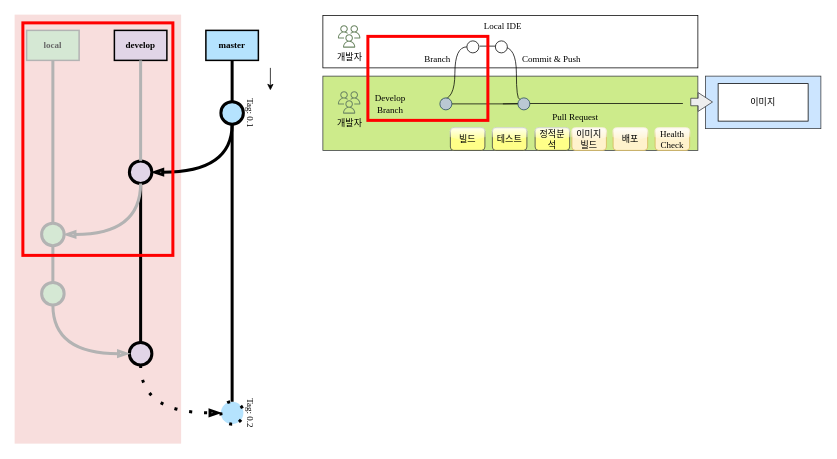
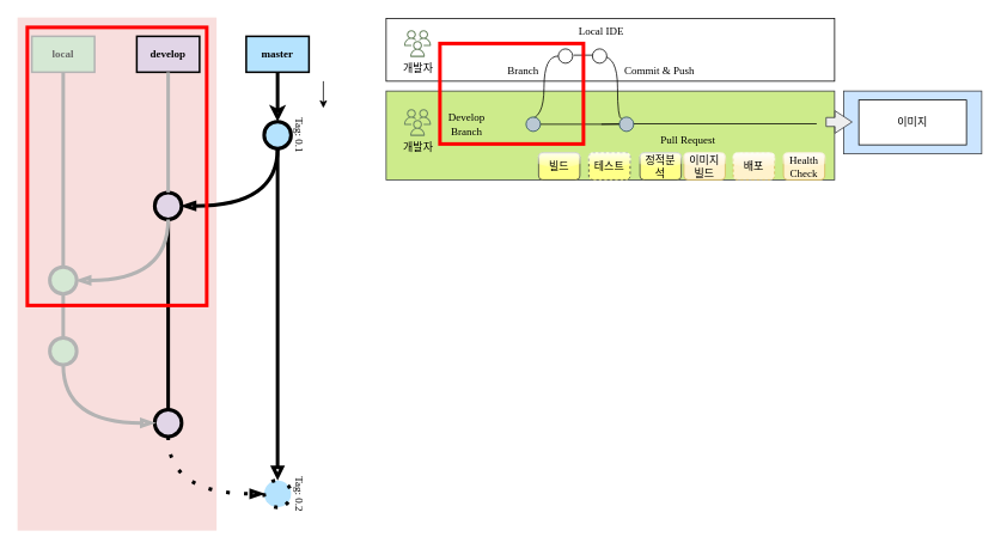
- <mxCell id="33" value="" style="edgeStyle=orthogonalEdgeStyle;rounded=0;html=1;jettySize=auto;orthogonalLoop=1;strokeWidth=4;endArrow=none;endFill=0;fontFamily=LINE Seed;fontSource=https%3A%2F%2Fcdn.jsdelivr.net%2Fgh%2Fprojectnoonnu%2Fnoonfonts_11-01%401.0%2FLINESeedKR-Bd.woff2;fontSize=12;exitX=0.5;exitY=1;exitDx=0;exitDy=0;" edge="1" parent="1" source="48" target="32"><mxGeometry x="-89" y="296" as="geometry"><mxPoint x="309" y="90" as="sourcePoint" /></mxGeometry></mxCell>
+ <mxCell id="33" value="" style="edgeStyle=orthogonalEdgeStyle;rounded=0;html=1;jettySize=auto;orthogonalLoop=1;strokeWidth=4;endArrow=classic;endFill=0;fontFamily=LINE Seed;fontSource=https%3A%2F%2Fcdn.jsdelivr.net%2Fgh%2Fprojectnoonnu%2Fnoonfonts_11-01%401.0%2FLINESeedKR-Bd.woff2;fontSize=12;exitX=0.5;exitY=1;exitDx=0;exitDy=0;" edge="1" parent="1" source="48" target="32"><mxGeometry x="-89" y="296" as="geometry"><mxPoint x="309" y="90" as="sourcePoint" /></mxGeometry></mxCell>
- <mxCell id="25" value="테스트" style="rounded=1;whiteSpace=wrap;html=1;fillColor=#ffff88;strokeColor=#36393d;glass=1;fontFamily=LINE Seed;fontSource=https%3A%2F%2Fcdn.jsdelivr.net%2Fgh%2Fprojectnoonnu%2Fnoonfonts_11-01%401.0%2FLINESeedKR-Bd.woff2;" vertex="1" parent="1"><mxGeometry x="656" y="170" width="46" height="30" as="geometry" /></mxCell>
+ <mxCell id="25" value="테스트" style="rounded=1;whiteSpace=wrap;html=1;fillColor=#ffff88;strokeColor=#36393d;glass=1;fontFamily=LINE Seed;fontSource=https%3A%2F%2Fcdn.jsdelivr.net%2Fgh%2Fprojectnoonnu%2Fnoonfonts_11-01%401.0%2FLINESeedKR-Bd.woff2;dashed=1;" vertex="1" parent="1"><mxGeometry x="656" y="170" width="46" height="30" as="geometry" /></mxCell>
- <mxCell id="28" value="배포" style="rounded=1;whiteSpace=wrap;html=1;fillColor=#fff2cc;strokeColor=#d6b656;glass=1;fontFamily=LINE Seed;fontSource=https%3A%2F%2Fcdn.jsdelivr.net%2Fgh%2Fprojectnoonnu%2Fnoonfonts_11-01%401.0%2FLINESeedKR-Bd.woff2;" vertex="1" parent="1"><mxGeometry x="817" y="170" width="46" height="30" as="geometry" /></mxCell>
+ <mxCell id="28" value="배포" style="rounded=1;whiteSpace=wrap;html=1;fillColor=#fff2cc;strokeColor=#d6b656;glass=1;fontFamily=LINE Seed;fontSource=https%3A%2F%2Fcdn.jsdelivr.net%2Fgh%2Fprojectnoonnu%2Fnoonfonts_11-01%401.0%2FLINESeedKR-Bd.woff2;dashed=1;" vertex="1" parent="1"><mxGeometry x="817" y="170" width="46" height="30" as="geometry" /></mxCell>
- <mxCell id="44" value="" style="edgeStyle=orthogonalEdgeStyle;rounded=0;html=1;jettySize=auto;orthogonalLoop=1;plain-blue;endArrow=none;endFill=0;strokeWidth=4;strokeColor=#000000;entryX=0;entryY=0.5;entryDx=0;entryDy=0;entryPerimeter=0;fontFamily=LINE Seed;fontSource=https%3A%2F%2Fcdn.jsdelivr.net%2Fgh%2Fprojectnoonnu%2Fnoonfonts_11-01%401.0%2FLINESeedKR-Bd.woff2;fontSize=12;" edge="1" parent="1" source="32" target="42"><mxGeometry x="-89" y="361" as="geometry"><mxPoint x="311" y="361" as="targetPoint" /></mxGeometry></mxCell>
+ <mxCell id="44" value="" style="edgeStyle=orthogonalEdgeStyle;rounded=0;html=1;jettySize=auto;orthogonalLoop=1;plain-blue;endArrow=block;endFill=0;strokeWidth=4;strokeColor=#000000;entryX=0;entryY=0.5;entryDx=0;entryDy=0;entryPerimeter=0;fontFamily=LINE Seed;fontSource=https%3A%2F%2Fcdn.jsdelivr.net%2Fgh%2Fprojectnoonnu%2Fnoonfonts_11-01%401.0%2FLINESeedKR-Bd.woff2;fontSize=12;" edge="1" parent="1" source="32" target="42"><mxGeometry x="-89" y="361" as="geometry"><mxPoint x="311" y="361" as="targetPoint" /></mxGeometry></mxCell>
